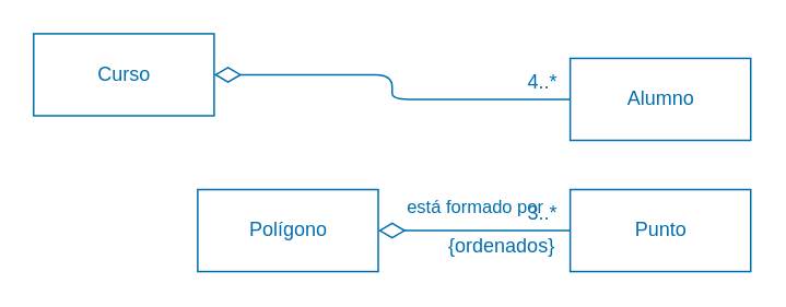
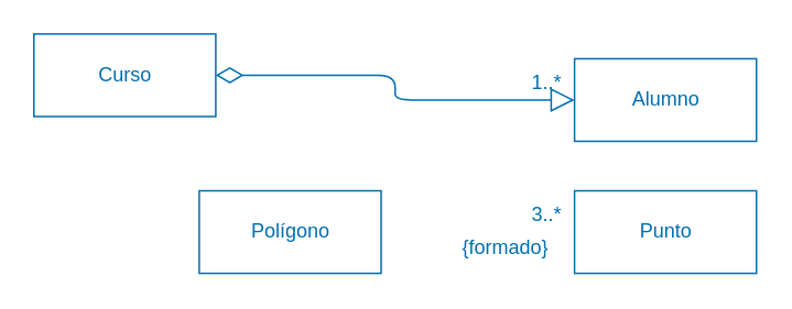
- <mxCell id="5" value="4..*" style="text;html=1;align=center;verticalAlign=middle;resizable=0;points=[];autosize=1;strokeColor=none;fillColor=none;fontColor=#006EAF;" parent="1" vertex="1"><mxGeometry x="310" y="35" width="40" height="30" as="geometry" /></mxCell>
+ <mxCell id="5" value="1..*" style="text;html=1;align=center;verticalAlign=middle;resizable=0;points=[];autosize=1;strokeColor=none;fillColor=none;fontColor=#006EAF;" parent="1" vertex="1"><mxGeometry x="310" y="35" width="40" height="30" as="geometry" /></mxCell>
- <mxCell id="4" value="" style="endArrow=none;html=1;endSize=12;startArrow=diamondThin;startSize=14;startFill=0;edgeStyle=orthogonalEdgeStyle;align=left;verticalAlign=bottom;exitX=1;exitY=0.5;exitDx=0;exitDy=0;endFill=0;strokeColor=#006EAF;fontColor=#006EAF;" parent="1" source="2" target="3" edge="1"><mxGeometry x="-1" y="3" relative="1" as="geometry"><mxPoint x="100" y="55" as="sourcePoint" /><mxPoint x="260" y="55" as="targetPoint" /></mxGeometry></mxCell>
+ <mxCell id="4" value="" style="endArrow=block;html=1;endSize=12;startArrow=diamondThin;startSize=14;startFill=0;edgeStyle=orthogonalEdgeStyle;align=left;verticalAlign=bottom;exitX=1;exitY=0.5;exitDx=0;exitDy=0;endFill=0;strokeColor=#006EAF;fontColor=#006EAF;" parent="1" source="2" target="3" edge="1"><mxGeometry x="-1" y="3" relative="1" as="geometry"><mxPoint x="100" y="55" as="sourcePoint" /><mxPoint x="260" y="55" as="targetPoint" /></mxGeometry></mxCell>
- <mxCell id="8" value="está formado por" style="endArrow=none;html=1;endSize=12;startArrow=diamondThin;startSize=14;startFill=0;edgeStyle=orthogonalEdgeStyle;align=center;verticalAlign=bottom;exitX=1;exitY=0.5;exitDx=0;exitDy=0;endFill=0;strokeColor=#006EAF;fontColor=#006EAF;labelBackgroundColor=none;" parent="1" source="6" target="7" edge="1"><mxGeometry x="0.014" y="5" relative="1" as="geometry"><mxPoint x="100" y="135" as="sourcePoint" /><mxPoint x="260" y="135" as="targetPoint" /><mxPoint as="offset" /></mxGeometry></mxCell>
- <mxCell id="10" value="{ordenados}" style="text;html=1;align=center;verticalAlign=middle;resizable=0;points=[];autosize=1;strokeColor=none;fillColor=none;fontColor=#006EAF;" parent="1" vertex="1"><mxGeometry x="260" y="135" width="90" height="30" as="geometry" /></mxCell>
+ <mxCell id="10" value="{formado}" style="text;html=1;align=center;verticalAlign=middle;resizable=0;points=[];autosize=1;strokeColor=none;fillColor=none;fontColor=#006EAF;" parent="1" vertex="1"><mxGeometry x="260" y="135" width="90" height="30" as="geometry" /></mxCell>
